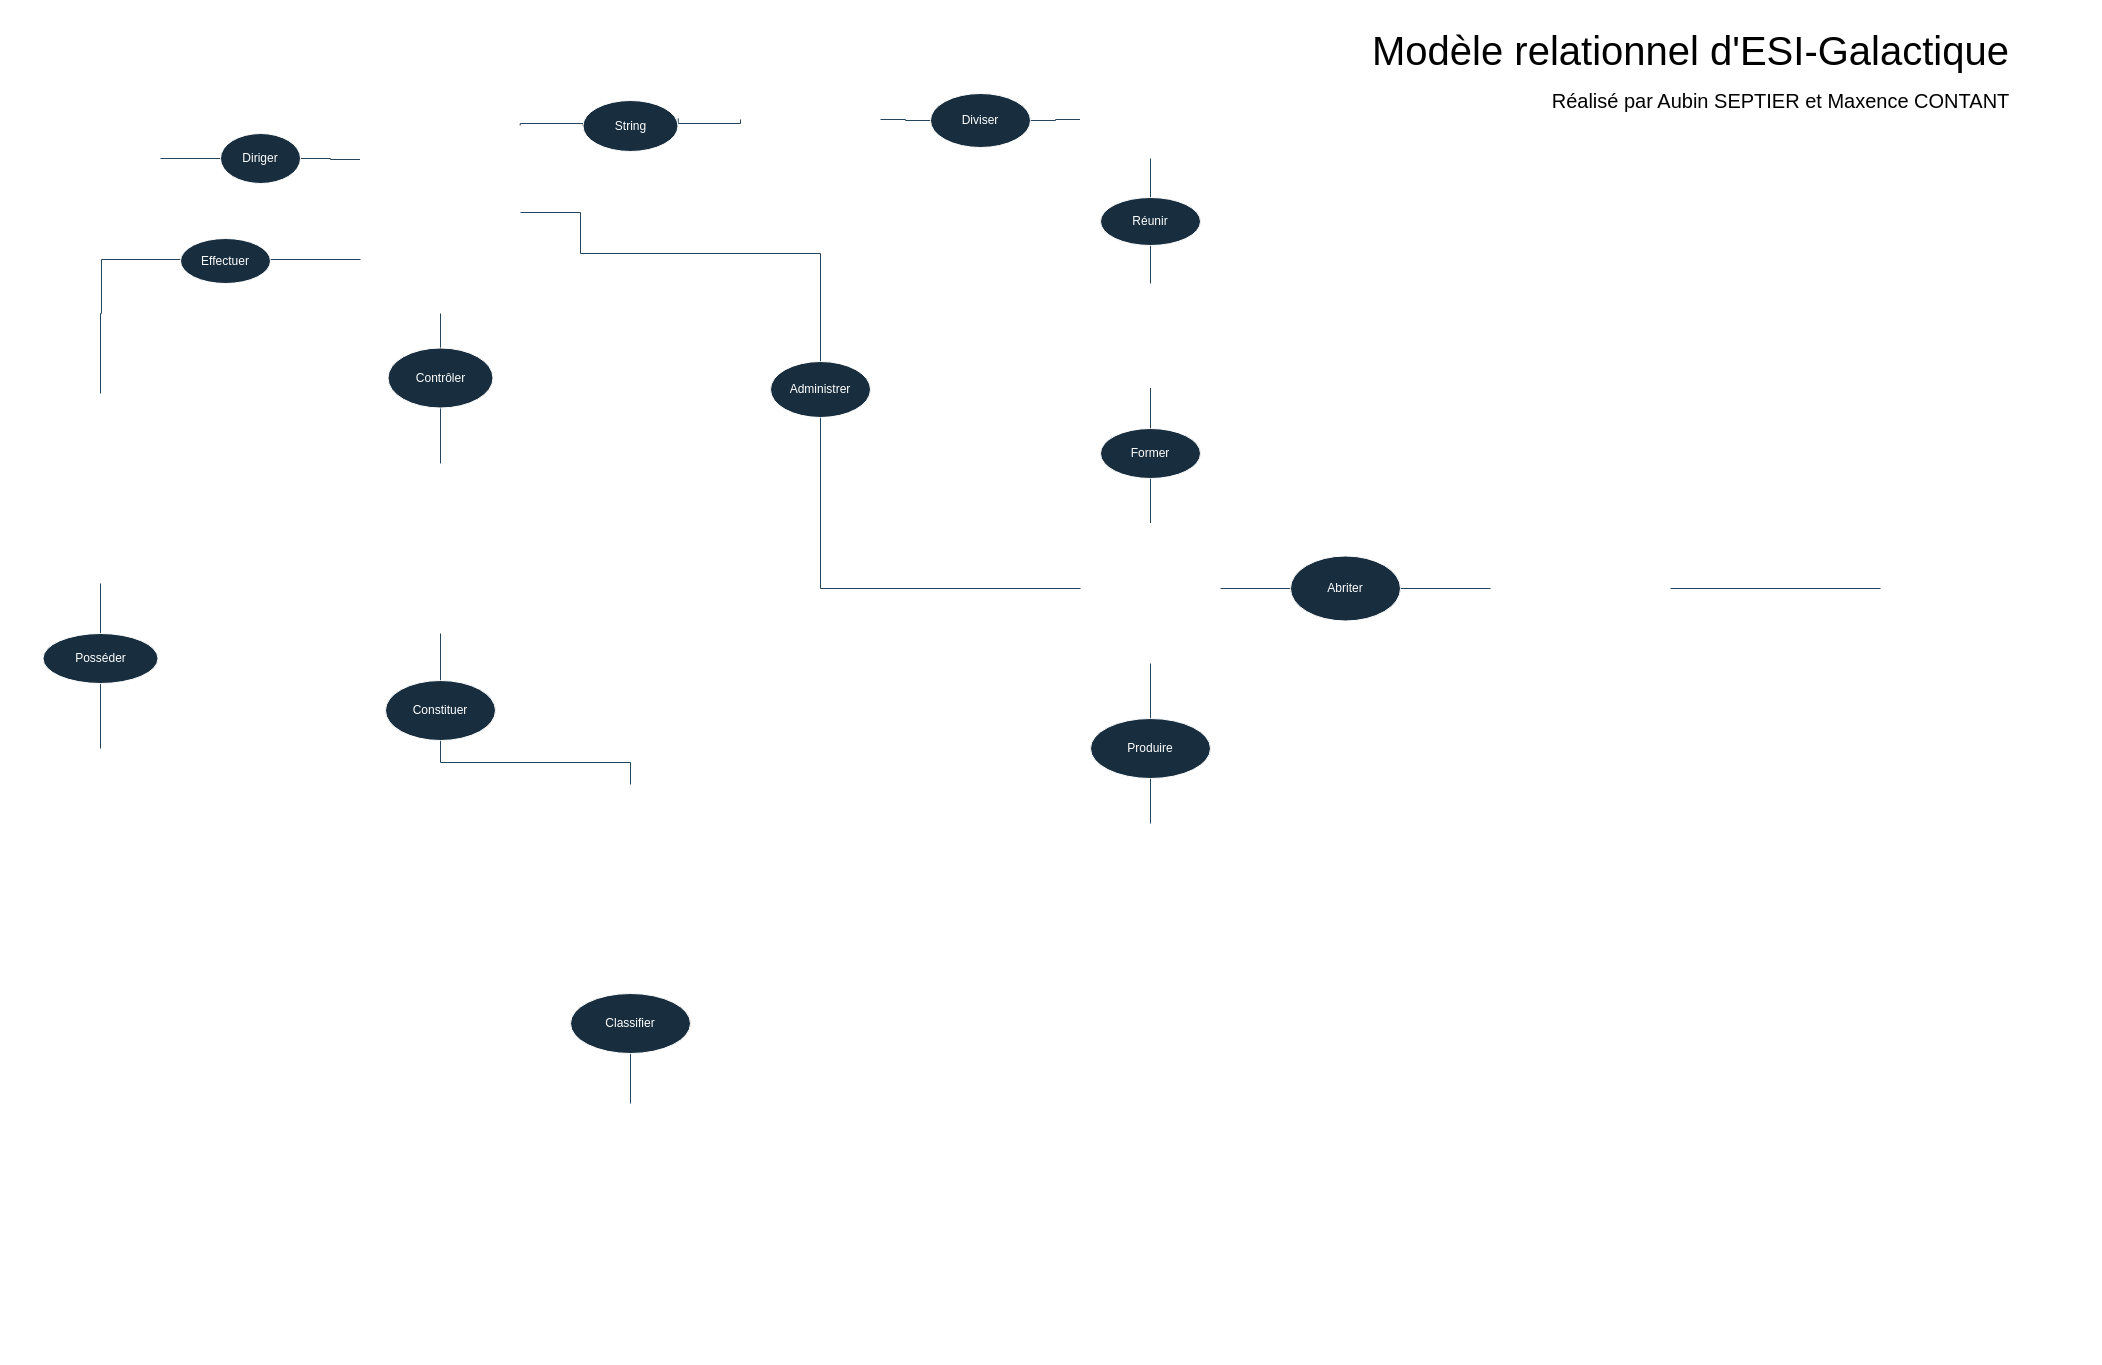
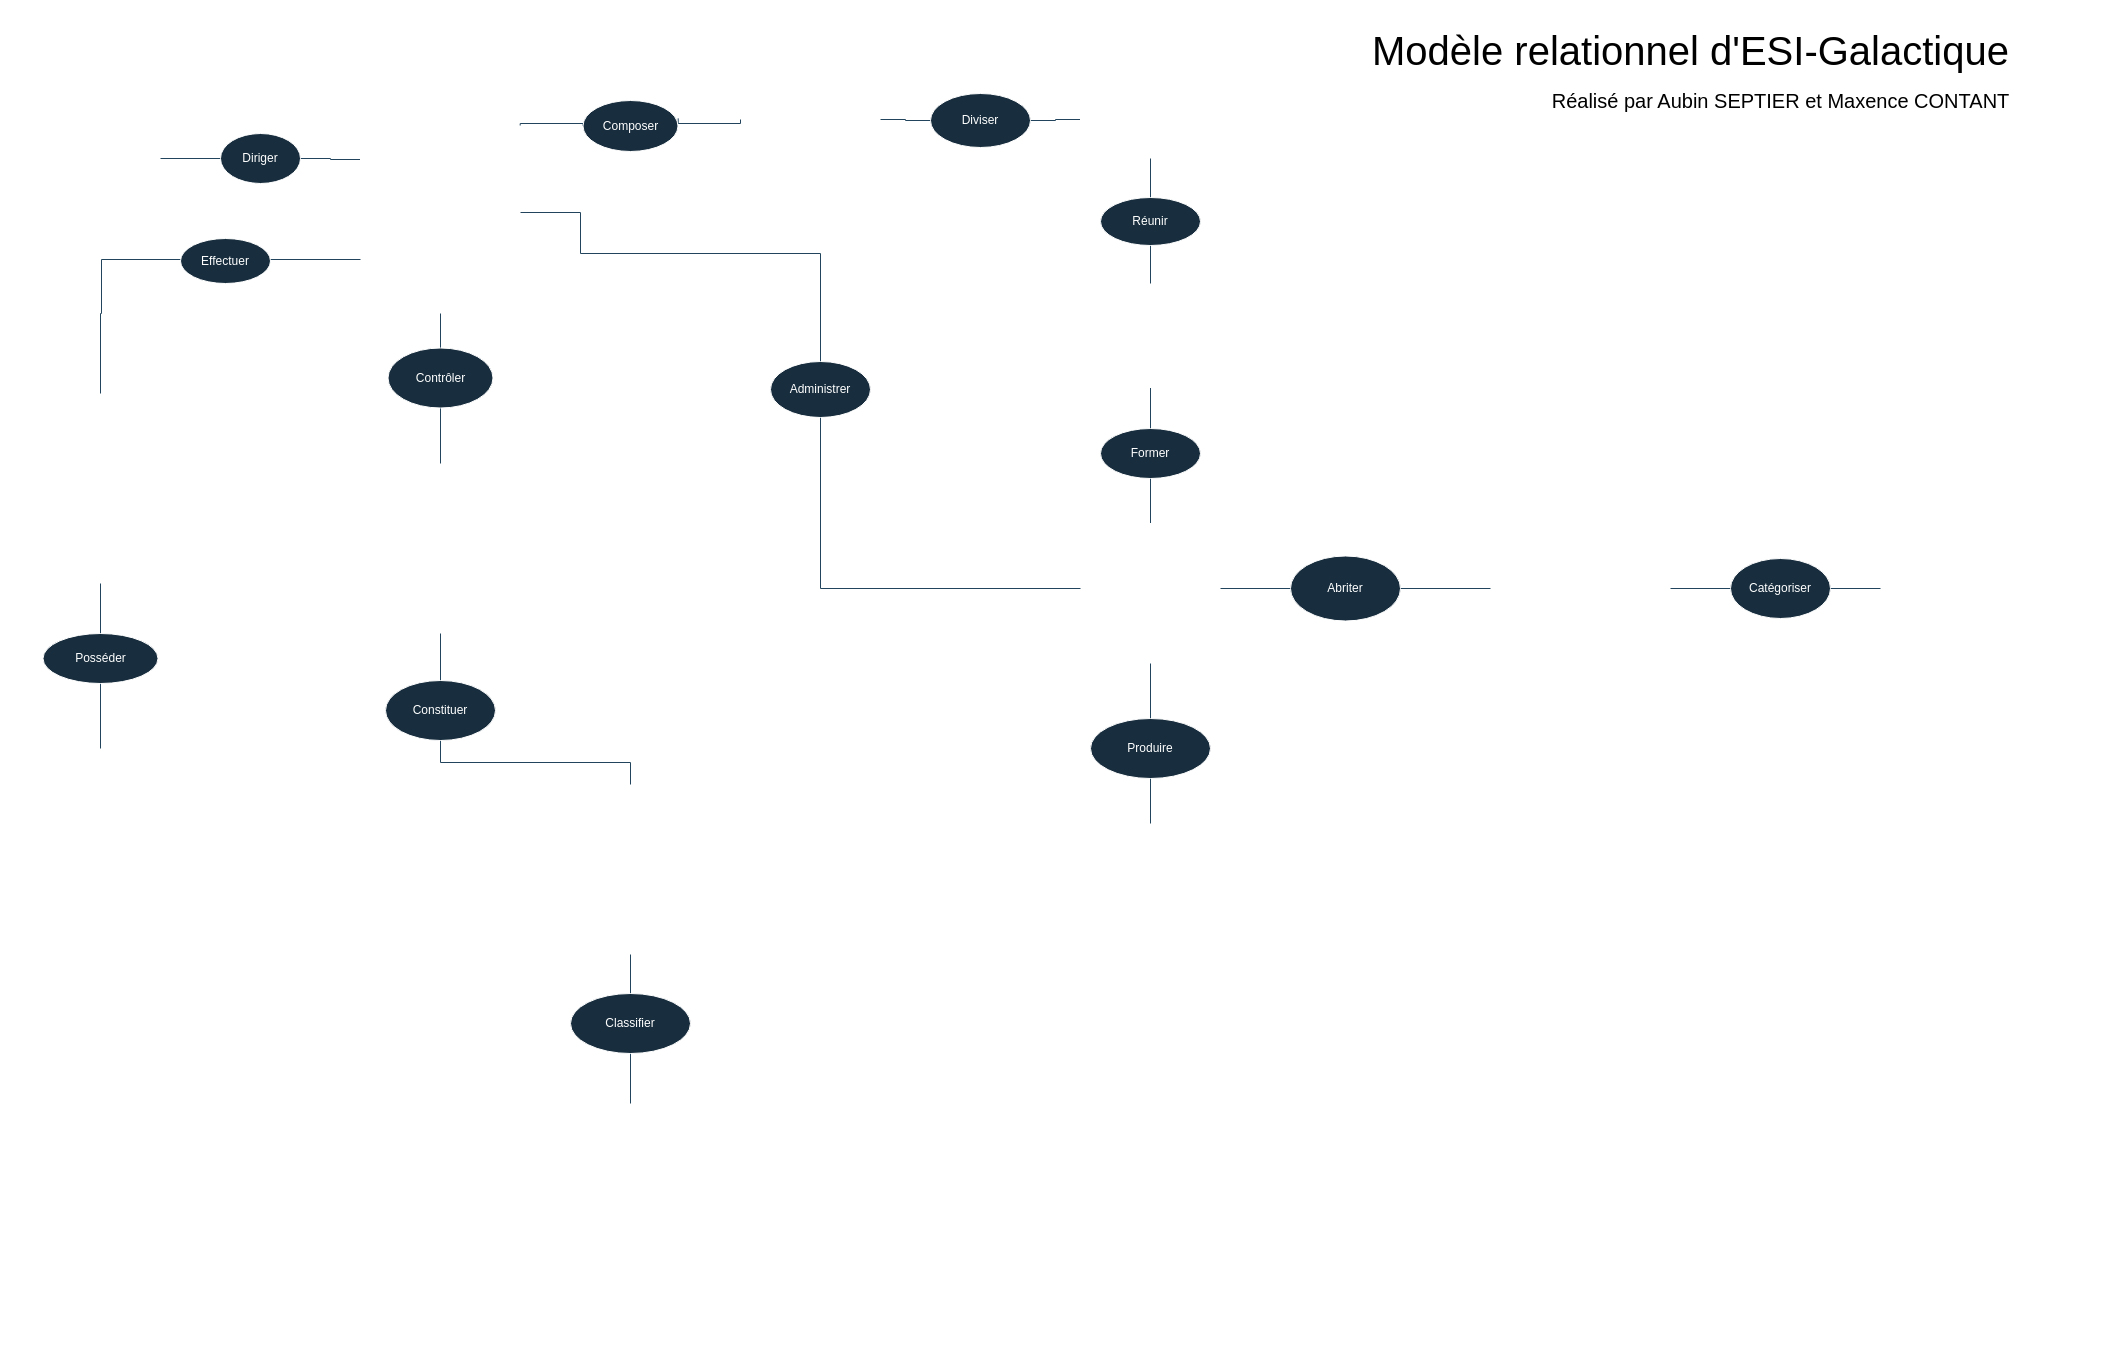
- <mxCell id="155" value="String" style="ellipse;whiteSpace=wrap;html=1;labelBackgroundColor=none;fillColor=#182E3E;strokeColor=#FFFFFF;fontColor=#FFFFFF;rounded=0;" vertex="1" parent="1"><mxGeometry x="582.5" y="100" width="95" height="51" as="geometry" /></mxCell>
+ <mxCell id="155" value="Composer" style="ellipse;whiteSpace=wrap;html=1;labelBackgroundColor=none;fillColor=#182E3E;strokeColor=#FFFFFF;fontColor=#FFFFFF;rounded=0;" vertex="1" parent="1"><mxGeometry x="582.5" y="100" width="95" height="51" as="geometry" /></mxCell>
+ <mxCell id="166" value="Catégoriser" style="ellipse;whiteSpace=wrap;html=1;labelBackgroundColor=none;fillColor=#182E3E;strokeColor=#FFFFFF;fontColor=#FFFFFF;rounded=0;" vertex="1" parent="1"><mxGeometry x="1730" y="558" width="100" height="60" as="geometry" /></mxCell>
+ <mxCell id="140" style="edgeStyle=orthogonalEdgeStyle;rounded=0;orthogonalLoop=1;jettySize=auto;html=1;exitX=0.5;exitY=0;exitDx=0;exitDy=0;endArrow=none;endFill=0;labelBackgroundColor=none;strokeColor=#23445D;fontColor=default;" edge="1" parent="1" source="170" target="26"><mxGeometry relative="1" as="geometry" /></mxCell>
